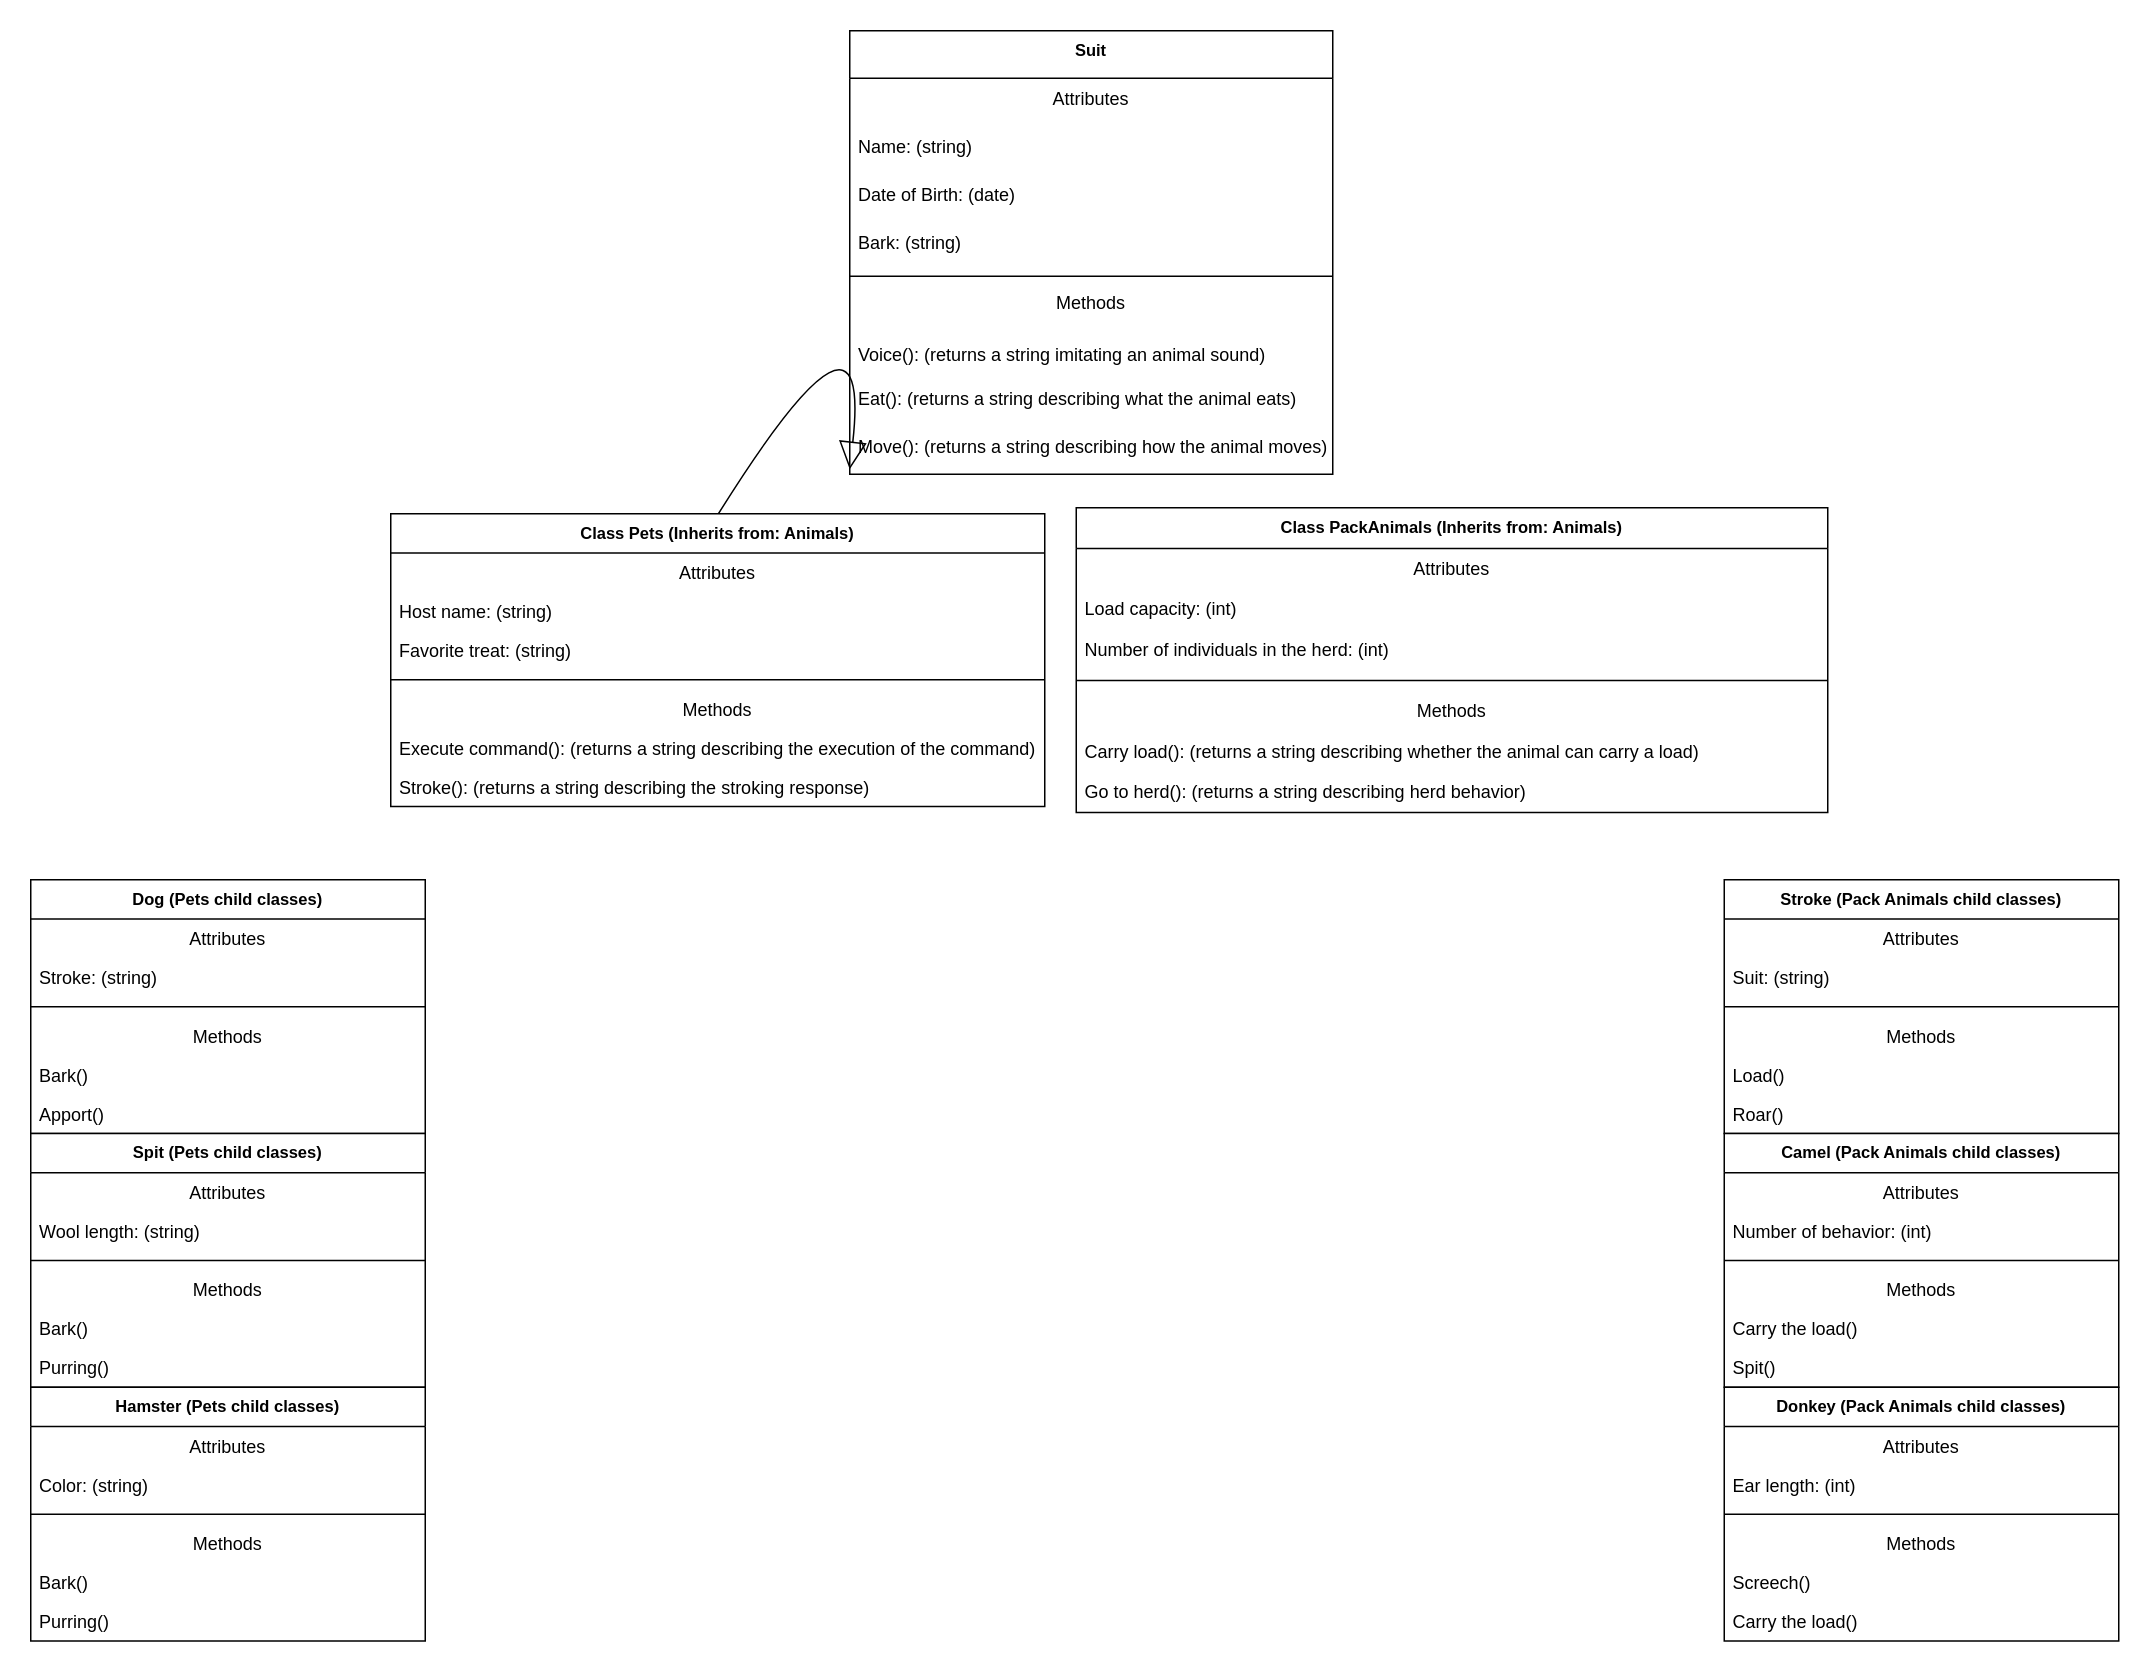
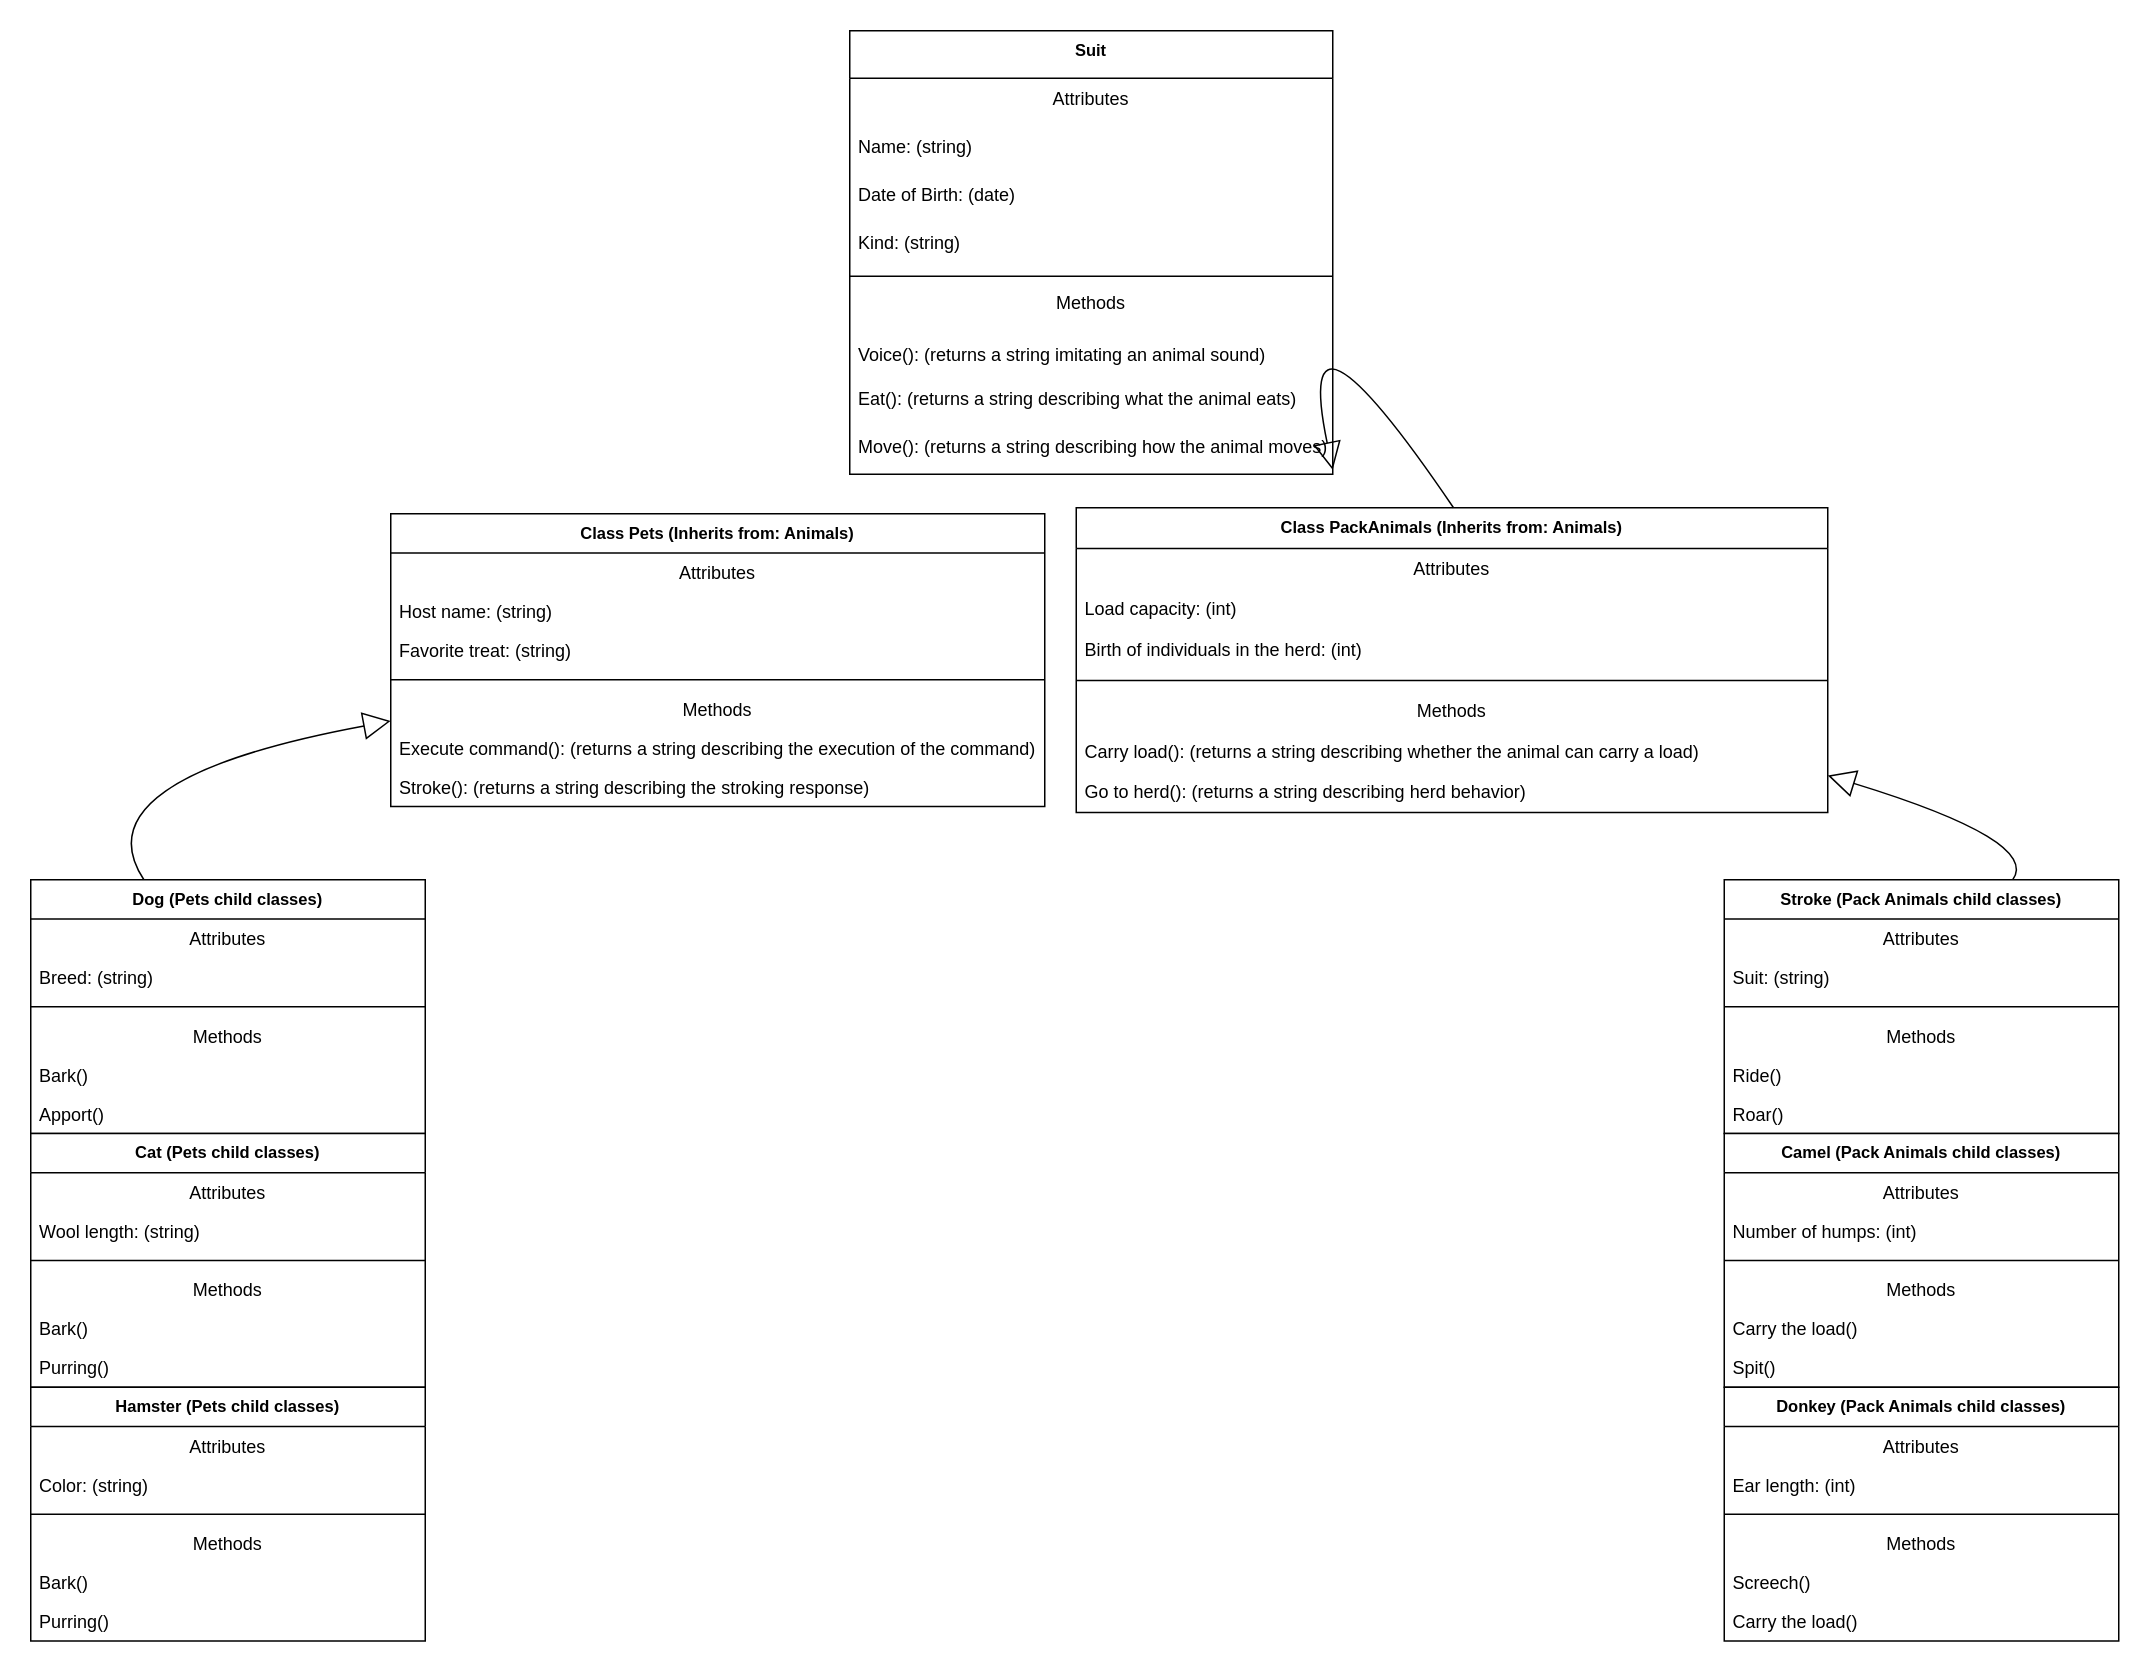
- <mxCell id="6" value="Bark: (string)" style="text;strokeColor=none;fillColor=none;align=left;verticalAlign=top;spacingLeft=4;spacingRight=4;overflow=hidden;rotatable=0;points=[[0,0.5],[1,0.5]];portConstraint=eastwest;fontSize=12;" parent="2" vertex="1"><mxGeometry y="127.667" width="322" height="32" as="geometry" /></mxCell>
+ <mxCell id="6" value="Kind: (string)" style="text;strokeColor=none;fillColor=none;align=left;verticalAlign=top;spacingLeft=4;spacingRight=4;overflow=hidden;rotatable=0;points=[[0,0.5],[1,0.5]];portConstraint=eastwest;fontSize=12;" parent="2" vertex="1"><mxGeometry y="127.667" width="322" height="32" as="geometry" /></mxCell>
+ <mxCell id="29" value="" style="curved=1;startArrow=block;startSize=16;startFill=0;endArrow=none;exitX=0.999;exitY=0.989;entryX=0.502;entryY=0.003;" parent="1" source="2" target="20" edge="1"><mxGeometry relative="1" as="geometry"><Array as="points"><mxPoint x="860" y="178" /></Array></mxGeometry></mxCell>
- <mxCell id="28" value="" style="curved=1;startArrow=block;startSize=16;startFill=0;endArrow=none;exitX=-0.0;exitY=0.989;entryX=0.501;entryY=0;" parent="1" source="2" target="12" edge="1"><mxGeometry relative="1" as="geometry"><Array as="points"><mxPoint x="581" y="178" /></Array></mxGeometry></mxCell>
- <mxCell id="23" value="Number of individuals in the herd: (int)" style="text;strokeColor=none;fillColor=none;align=left;verticalAlign=top;spacingLeft=4;spacingRight=4;overflow=hidden;rotatable=0;points=[[0,0.5],[1,0.5]];portConstraint=eastwest;" parent="20" vertex="1"><mxGeometry y="81.143" width="501" height="27" as="geometry" /></mxCell>
+ <mxCell id="23" value="Birth of individuals in the herd: (int)" style="text;strokeColor=none;fillColor=none;align=left;verticalAlign=top;spacingLeft=4;spacingRight=4;overflow=hidden;rotatable=0;points=[[0,0.5],[1,0.5]];portConstraint=eastwest;" parent="20" vertex="1"><mxGeometry y="81.143" width="501" height="27" as="geometry" /></mxCell>
+ <mxCell id="30" value="" style="curved=1;startArrow=block;startSize=16;startFill=0;endArrow=none;" parent="1" source="12" target="33" edge="1"><mxGeometry relative="1" as="geometry"><Array as="points"><mxPoint x="51" y="519" /></Array><mxPoint x="256" y="379" as="sourcePoint" /><mxPoint x="298" y="728" as="targetPoint" /></mxGeometry></mxCell>
+ <mxCell id="31" value="" style="curved=1;startArrow=block;startSize=16;startFill=0;endArrow=none;" parent="1" source="20" target="55" edge="1"><mxGeometry relative="1" as="geometry"><Array as="points"><mxPoint x="1360" y="560" /></Array><mxPoint x="1441.667" y="515" as="sourcePoint" /><mxPoint x="1211" y="693" as="targetPoint" /></mxGeometry></mxCell>
- <mxCell id="35" value="Stroke: (string)" style="text;strokeColor=none;fillColor=none;align=left;verticalAlign=top;spacingLeft=4;spacingRight=4;overflow=hidden;rotatable=0;points=[[0,0.5],[1,0.5]];portConstraint=eastwest;" parent="33" vertex="1"><mxGeometry y="52.148" width="263" height="26.0" as="geometry" /></mxCell>
+ <mxCell id="35" value="Breed: (string)" style="text;strokeColor=none;fillColor=none;align=left;verticalAlign=top;spacingLeft=4;spacingRight=4;overflow=hidden;rotatable=0;points=[[0,0.5],[1,0.5]];portConstraint=eastwest;" parent="33" vertex="1"><mxGeometry y="52.148" width="263" height="26.0" as="geometry" /></mxCell>
- <mxCell id="60" value="Load()" style="text;strokeColor=none;fillColor=none;align=left;verticalAlign=top;spacingLeft=4;spacingRight=4;overflow=hidden;rotatable=0;points=[[0,0.5],[1,0.5]];portConstraint=eastwest;" parent="55" vertex="1"><mxGeometry y="117.148" width="263" height="26.0" as="geometry" /></mxCell>
+ <mxCell id="60" value="Ride()" style="text;strokeColor=none;fillColor=none;align=left;verticalAlign=top;spacingLeft=4;spacingRight=4;overflow=hidden;rotatable=0;points=[[0,0.5],[1,0.5]];portConstraint=eastwest;" parent="55" vertex="1"><mxGeometry y="117.148" width="263" height="26.0" as="geometry" /></mxCell>
- <mxCell id="40" value="Spit (Pets child classes)" style="swimlane;fontStyle=1;align=center;verticalAlign=top;childLayout=stackLayout;horizontal=1;startSize=26.148;horizontalStack=0;resizeParent=1;resizeParentMax=0;resizeLast=0;collapsible=0;marginBottom=0;fontSize=11;" parent="32" vertex="1"><mxGeometry y="169.151" width="263" height="169.149" as="geometry" /></mxCell>
+ <mxCell id="40" value="Cat (Pets child classes)" style="swimlane;fontStyle=1;align=center;verticalAlign=top;childLayout=stackLayout;horizontal=1;startSize=26.148;horizontalStack=0;resizeParent=1;resizeParentMax=0;resizeLast=0;collapsible=0;marginBottom=0;fontSize=11;" parent="32" vertex="1"><mxGeometry y="169.151" width="263" height="169.149" as="geometry" /></mxCell>
- <mxCell id="64" value="Number of behavior: (int)" style="text;strokeColor=none;fillColor=none;align=left;verticalAlign=top;spacingLeft=4;spacingRight=4;overflow=hidden;rotatable=0;points=[[0,0.5],[1,0.5]];portConstraint=eastwest;" parent="62" vertex="1"><mxGeometry y="52.148" width="263" height="26.0" as="geometry" /></mxCell>
+ <mxCell id="64" value="Number of humps: (int)" style="text;strokeColor=none;fillColor=none;align=left;verticalAlign=top;spacingLeft=4;spacingRight=4;overflow=hidden;rotatable=0;points=[[0,0.5],[1,0.5]];portConstraint=eastwest;" parent="62" vertex="1"><mxGeometry y="52.148" width="263" height="26.0" as="geometry" /></mxCell>
